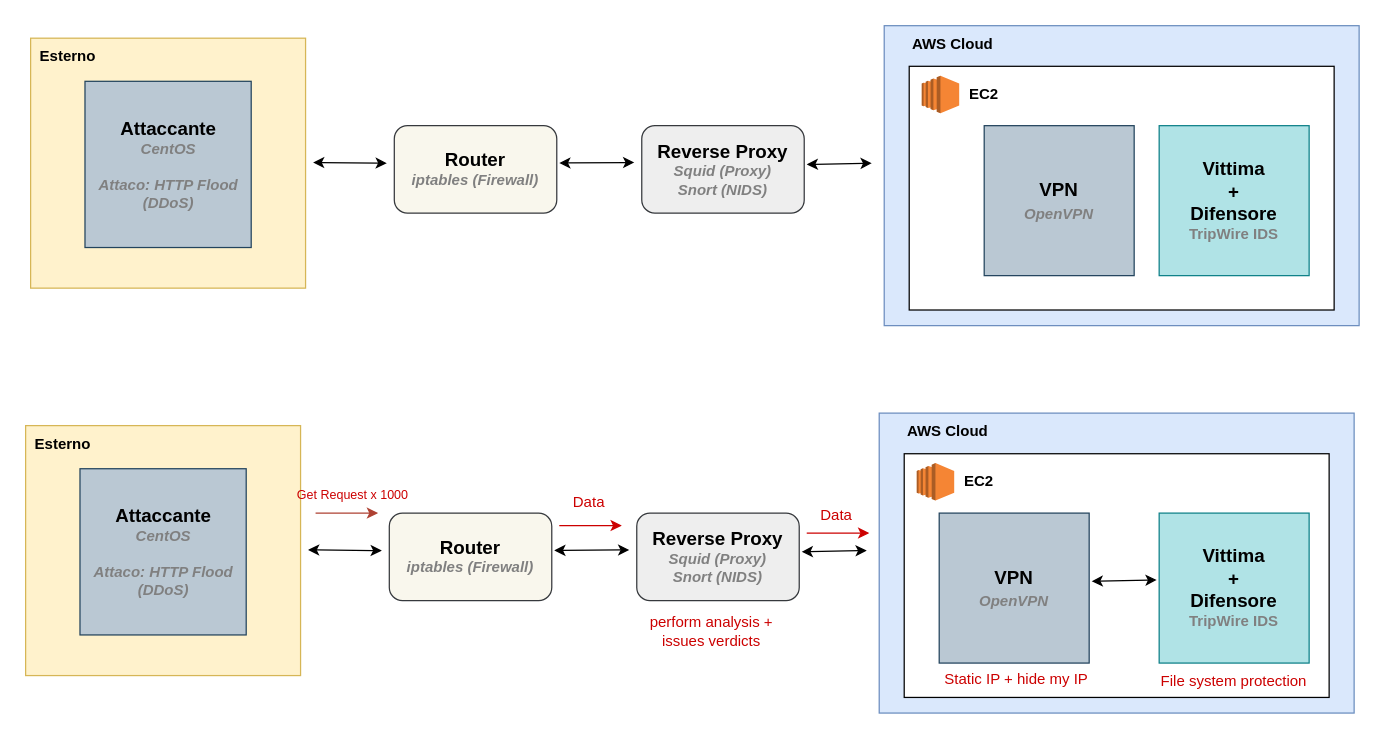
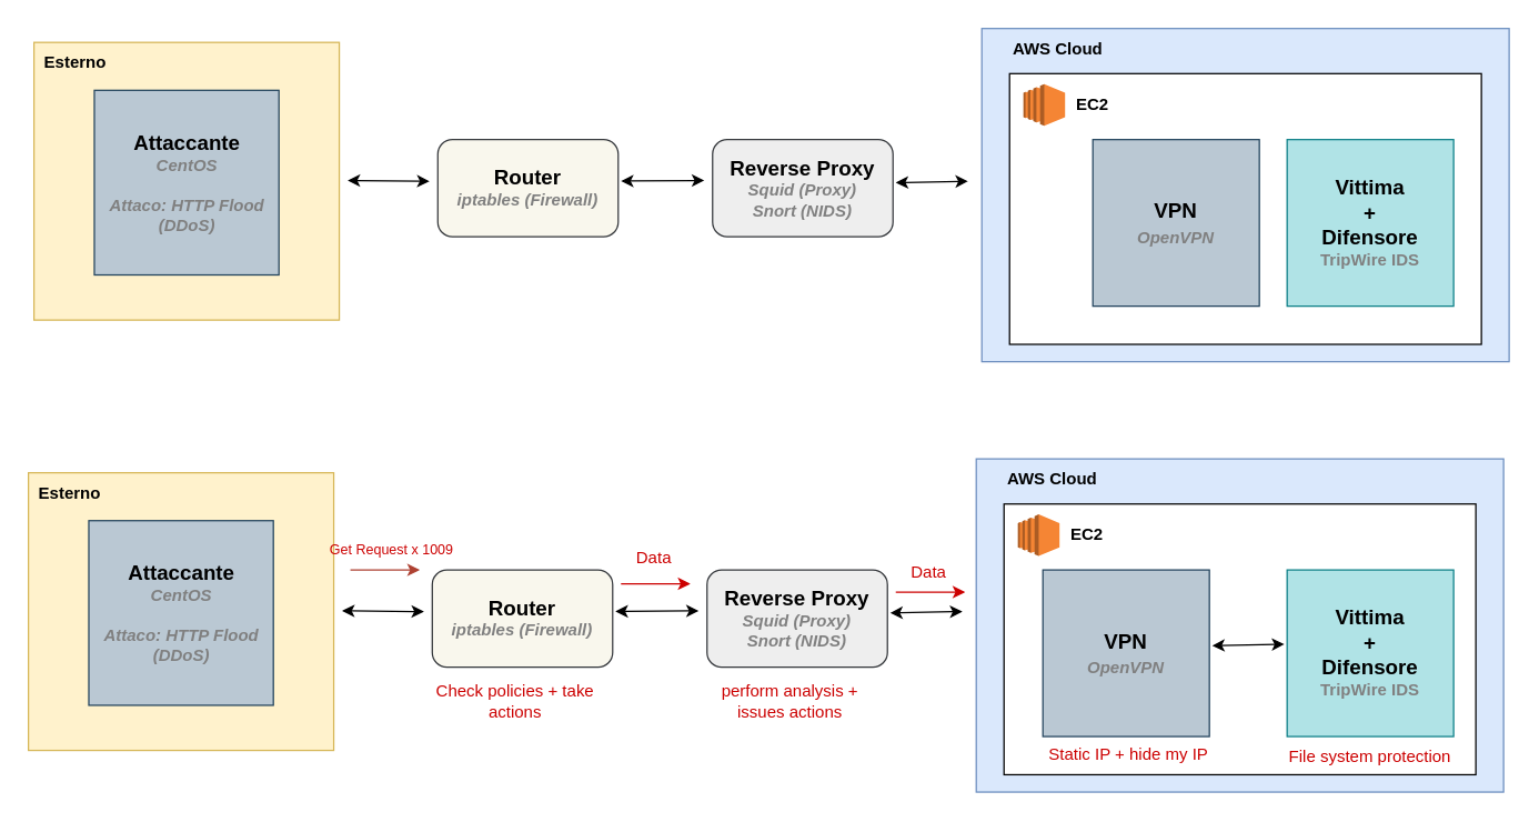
- <mxCell id="33" value="&lt;font color=&quot;#cc0000&quot; style=&quot;font-size: 10px;&quot;&gt;Get Request x 1000&lt;/font&gt;" style="text;html=1;strokeColor=none;fillColor=none;align=center;verticalAlign=middle;whiteSpace=wrap;rounded=0;" vertex="1" parent="1"><mxGeometry x="227" y="380" width="110" height="30" as="geometry" /></mxCell>
+ <mxCell id="33" value="&lt;font color=&quot;#cc0000&quot; style=&quot;font-size: 10px;&quot;&gt;Get Request x 1009&lt;/font&gt;" style="text;html=1;strokeColor=none;fillColor=none;align=center;verticalAlign=middle;whiteSpace=wrap;rounded=0;" vertex="1" parent="1"><mxGeometry x="227" y="380" width="110" height="30" as="geometry" /></mxCell>
+ <mxCell id="34" value="&lt;font color=&quot;#cc0000&quot;&gt;Check policies + take actions&lt;/font&gt;" style="text;html=1;strokeColor=none;fillColor=none;align=center;verticalAlign=middle;whiteSpace=wrap;rounded=0;" vertex="1" parent="1"><mxGeometry x="311" y="490" width="120" height="30" as="geometry" /></mxCell>
- <mxCell id="37" value="&lt;font color=&quot;#cc0000&quot;&gt;perform analysis + issues verdicts&lt;/font&gt;" style="text;html=1;strokeColor=none;fillColor=none;align=center;verticalAlign=middle;whiteSpace=wrap;rounded=0;" vertex="1" parent="1"><mxGeometry x="509" y="490" width="120" height="30" as="geometry" /></mxCell>
+ <mxCell id="37" value="&lt;font color=&quot;#cc0000&quot;&gt;perform analysis + issues actions&lt;/font&gt;" style="text;html=1;strokeColor=none;fillColor=none;align=center;verticalAlign=middle;whiteSpace=wrap;rounded=0;" vertex="1" parent="1"><mxGeometry x="509" y="490" width="120" height="30" as="geometry" /></mxCell>
